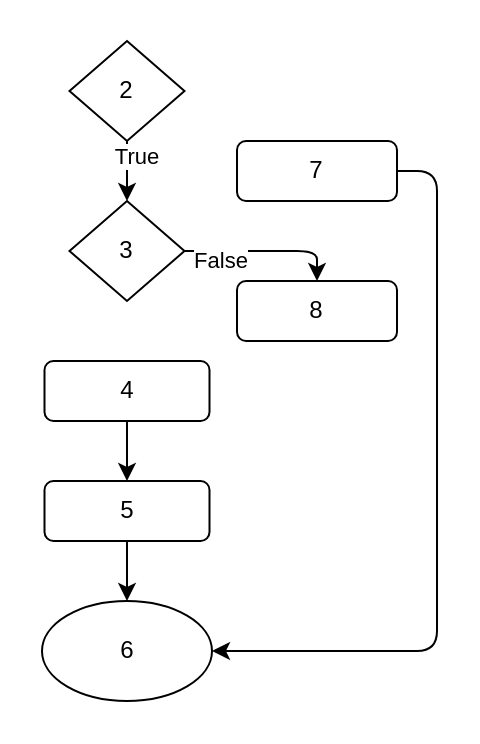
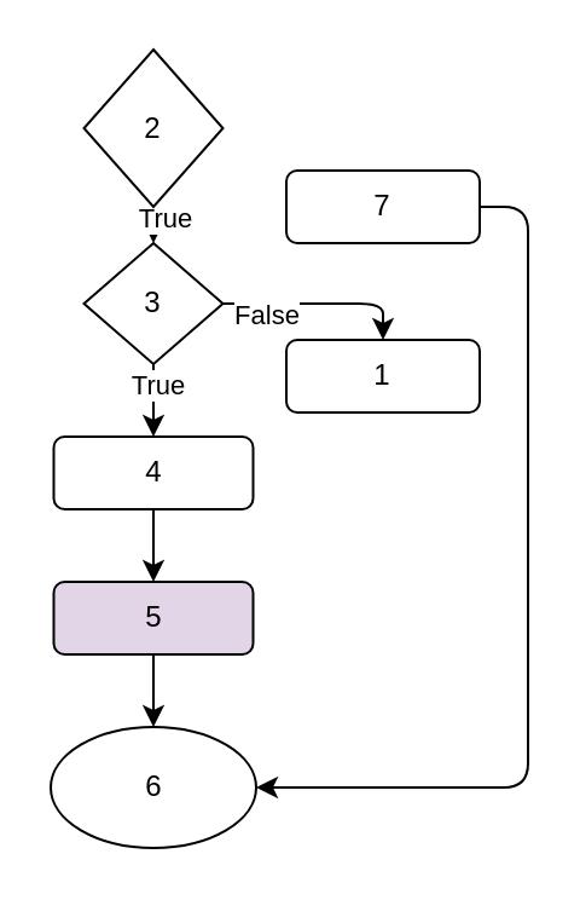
- <mxCell id="4" value="2" style="rhombus;whiteSpace=wrap;html=1;" parent="1" vertex="1"><mxGeometry x="34.25" y="20" width="57.5" height="50" as="geometry" /></mxCell>
+ <mxCell id="4" value="2" style="rhombus;whiteSpace=wrap;html=1;" parent="1" vertex="1"><mxGeometry x="34.25" y="20" width="57.5" height="65" as="geometry" /></mxCell>
- <mxCell id="17" value="8" style="rounded=1;whiteSpace=wrap;html=1;" parent="1" vertex="1"><mxGeometry x="118" y="140" width="80" height="30" as="geometry" /></mxCell>
+ <mxCell id="17" value="1" style="rounded=1;whiteSpace=wrap;html=1;" parent="1" vertex="1"><mxGeometry x="118" y="140" width="80" height="30" as="geometry" /></mxCell>
+ <mxCell id="5" style="edgeStyle=none;html=1;entryX=0.5;entryY=0;entryDx=0;entryDy=0;" parent="1" source="9" target="11" edge="1"><mxGeometry relative="1" as="geometry" /></mxCell>
+ <mxCell id="6" value="True" style="edgeLabel;html=1;align=center;verticalAlign=middle;resizable=0;points=[];" parent="5" vertex="1" connectable="0"><mxGeometry x="-0.47" y="1" relative="1" as="geometry"><mxPoint as="offset" /></mxGeometry></mxCell>
- <mxCell id="13" value="5" style="rounded=1;whiteSpace=wrap;html=1;" parent="1" vertex="1"><mxGeometry x="21.75" y="240" width="82.5" height="30" as="geometry" /></mxCell>
+ <mxCell id="13" value="5" style="rounded=1;whiteSpace=wrap;html=1;fillColor=#e1d5e7;" parent="1" vertex="1"><mxGeometry x="21.75" y="240" width="82.5" height="30" as="geometry" /></mxCell>
